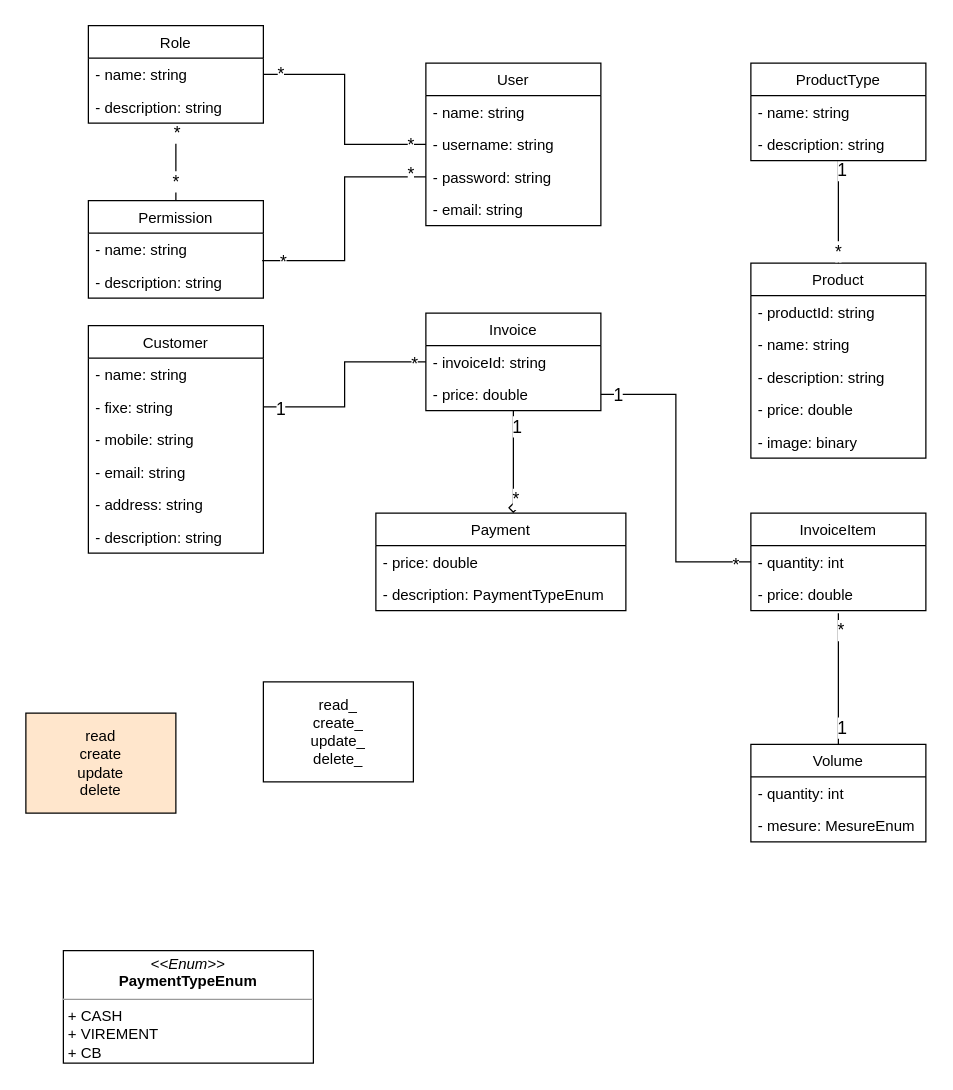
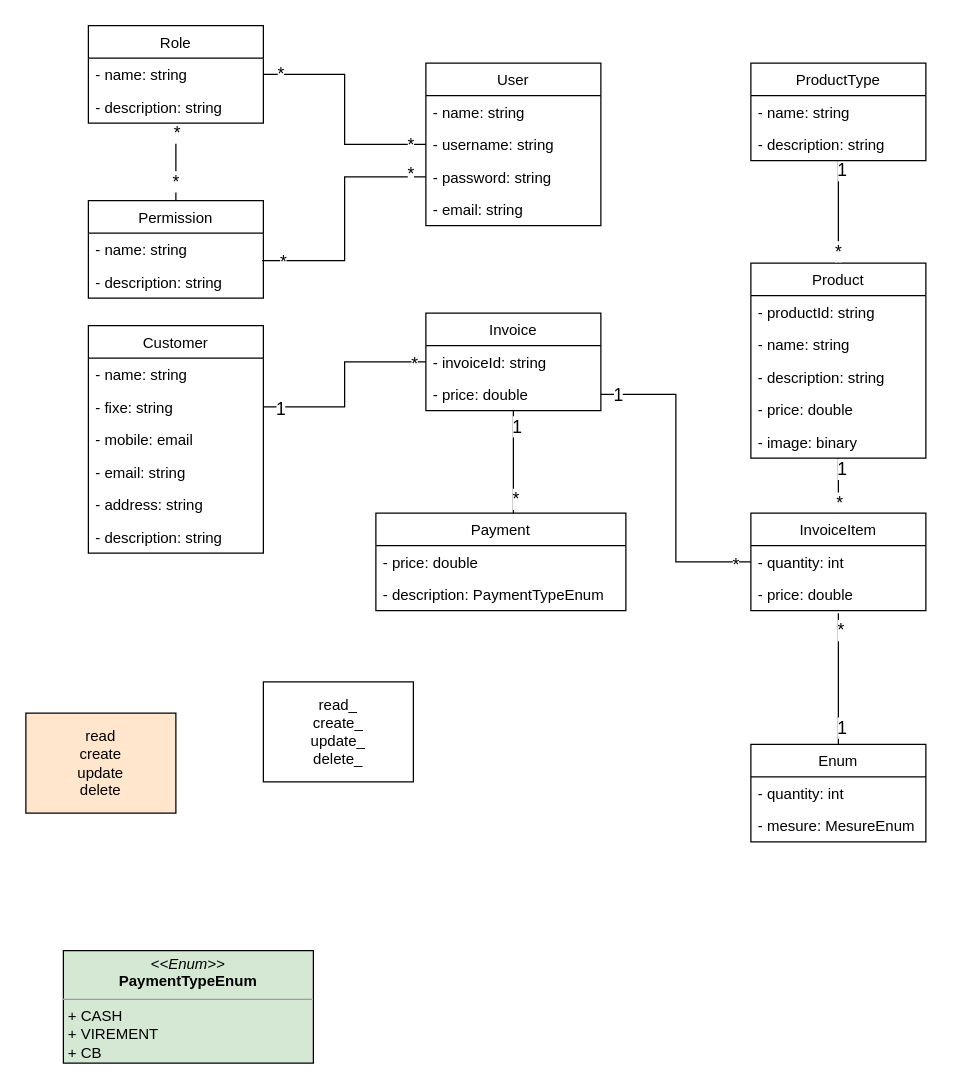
- <mxCell id="46" value="- mobile: string" style="text;strokeColor=none;fillColor=none;align=left;verticalAlign=top;spacingLeft=4;spacingRight=4;overflow=hidden;rotatable=0;points=[[0,0.5],[1,0.5]];portConstraint=eastwest;" parent="43" vertex="1"><mxGeometry y="78" width="140" height="26" as="geometry" /></mxCell>
+ <mxCell id="46" value="- mobile: email" style="text;strokeColor=none;fillColor=none;align=left;verticalAlign=top;spacingLeft=4;spacingRight=4;overflow=hidden;rotatable=0;points=[[0,0.5],[1,0.5]];portConstraint=eastwest;" parent="43" vertex="1"><mxGeometry y="78" width="140" height="26" as="geometry" /></mxCell>
+ <mxCell id="16" style="edgeStyle=orthogonalEdgeStyle;rounded=0;orthogonalLoop=1;jettySize=auto;html=1;fontSize=14;endArrow=none;endFill=0;" parent="1" source="19" target="31" edge="1"><mxGeometry relative="1" as="geometry" /></mxCell>
+ <mxCell id="17" value="*" style="edgeLabel;html=1;align=center;verticalAlign=middle;resizable=0;points=[];fontSize=14;" parent="16" vertex="1" connectable="0"><mxGeometry x="0.6" relative="1" as="geometry"><mxPoint as="offset" /></mxGeometry></mxCell>
+ <mxCell id="18" value="1" style="edgeLabel;html=1;align=center;verticalAlign=middle;resizable=0;points=[];fontSize=14;" parent="16" vertex="1" connectable="0"><mxGeometry x="-0.629" y="2" relative="1" as="geometry"><mxPoint as="offset" /></mxGeometry></mxCell>
- <mxCell id="34" style="edgeStyle=orthogonalEdgeStyle;rounded=0;orthogonalLoop=1;jettySize=auto;html=1;entryX=0.55;entryY=0;entryDx=0;entryDy=0;entryPerimeter=0;fontSize=14;endArrow=diamond;endFill=0;" parent="1" source="37" target="40" edge="1"><mxGeometry relative="1" as="geometry" /></mxCell>
+ <mxCell id="34" style="edgeStyle=orthogonalEdgeStyle;rounded=0;orthogonalLoop=1;jettySize=auto;html=1;entryX=0.55;entryY=0;entryDx=0;entryDy=0;entryPerimeter=0;fontSize=14;endArrow=none;endFill=0;" parent="1" source="37" target="40" edge="1"><mxGeometry relative="1" as="geometry" /></mxCell>
- <mxCell id="67" value="Volume" style="swimlane;fontStyle=0;childLayout=stackLayout;horizontal=1;startSize=26;fillColor=none;horizontalStack=0;resizeParent=1;resizeParentMax=0;resizeLast=0;collapsible=1;marginBottom=0;" vertex="1" parent="1"><mxGeometry x="600" y="595" width="140" height="78" as="geometry" /></mxCell>
+ <mxCell id="67" value="Enum" style="swimlane;fontStyle=0;childLayout=stackLayout;horizontal=1;startSize=26;fillColor=none;horizontalStack=0;resizeParent=1;resizeParentMax=0;resizeLast=0;collapsible=1;marginBottom=0;" vertex="1" parent="1"><mxGeometry x="600" y="595" width="140" height="78" as="geometry" /></mxCell>
- <mxCell id="70" value="&lt;p style=&quot;margin: 0px ; margin-top: 4px ; text-align: center&quot;&gt;&lt;i&gt;&amp;lt;&amp;lt;Enum&amp;gt;&amp;gt;&lt;/i&gt;&lt;br&gt;&lt;b&gt;PaymentTypeEnum&lt;/b&gt;&lt;/p&gt;&lt;hr size=&quot;1&quot;&gt;&lt;p style=&quot;margin: 0px ; margin-left: 4px&quot;&gt;+ CASH&lt;br&gt;+ VIREMENT&lt;/p&gt;&lt;p style=&quot;margin: 0px ; margin-left: 4px&quot;&gt;+ CB&lt;/p&gt;&lt;hr size=&quot;1&quot;&gt;&lt;p style=&quot;margin: 0px ; margin-left: 4px&quot;&gt;&lt;br&gt;&lt;/p&gt;" style="verticalAlign=top;align=left;overflow=fill;fontSize=12;fontFamily=Helvetica;html=1;" vertex="1" parent="1"><mxGeometry x="50" y="760" width="200" height="90" as="geometry" /></mxCell>
+ <mxCell id="70" value="&lt;p style=&quot;margin: 0px ; margin-top: 4px ; text-align: center&quot;&gt;&lt;i&gt;&amp;lt;&amp;lt;Enum&amp;gt;&amp;gt;&lt;/i&gt;&lt;br&gt;&lt;b&gt;PaymentTypeEnum&lt;/b&gt;&lt;/p&gt;&lt;hr size=&quot;1&quot;&gt;&lt;p style=&quot;margin: 0px ; margin-left: 4px&quot;&gt;+ CASH&lt;br&gt;+ VIREMENT&lt;/p&gt;&lt;p style=&quot;margin: 0px ; margin-left: 4px&quot;&gt;+ CB&lt;/p&gt;&lt;hr size=&quot;1&quot;&gt;&lt;p style=&quot;margin: 0px ; margin-left: 4px&quot;&gt;&lt;br&gt;&lt;/p&gt;" style="verticalAlign=top;align=left;overflow=fill;fontSize=12;fontFamily=Helvetica;html=1;fillColor=#d5e8d4;" vertex="1" parent="1"><mxGeometry x="50" y="760" width="200" height="90" as="geometry" /></mxCell>
